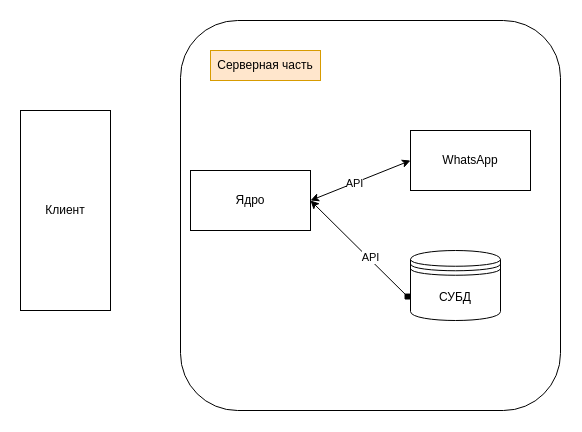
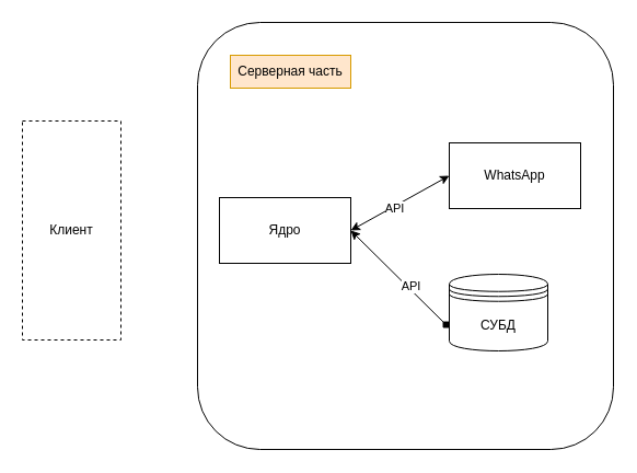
- <mxCell id="4" value="Ядро" style="whiteSpace=wrap;html=1;align=center;treeFolding=1;treeMoving=1;newEdgeStyle={&quot;edgeStyle&quot;:&quot;elbowEdgeStyle&quot;,&quot;startArrow&quot;:&quot;none&quot;,&quot;endArrow&quot;:&quot;none&quot;};" vertex="1" parent="1"><mxGeometry x="190" y="170" width="120" height="60" as="geometry" /></mxCell>
+ <mxCell id="4" value="Ядро" style="whiteSpace=wrap;html=1;align=center;treeFolding=1;treeMoving=1;newEdgeStyle={&quot;edgeStyle&quot;:&quot;elbowEdgeStyle&quot;,&quot;startArrow&quot;:&quot;none&quot;,&quot;endArrow&quot;:&quot;none&quot;};" vertex="1" parent="1"><mxGeometry x="200" y="180" width="120" height="60" as="geometry" /></mxCell>
- <mxCell id="5" value="Клиент" style="whiteSpace=wrap;html=1;align=center;treeFolding=1;treeMoving=1;newEdgeStyle={&quot;edgeStyle&quot;:&quot;elbowEdgeStyle&quot;,&quot;startArrow&quot;:&quot;none&quot;,&quot;endArrow&quot;:&quot;none&quot;};" vertex="1" parent="1"><mxGeometry x="20" y="110" width="90" height="200" as="geometry" /></mxCell>
+ <mxCell id="5" value="Клиент" style="whiteSpace=wrap;html=1;align=center;treeFolding=1;treeMoving=1;newEdgeStyle={&quot;edgeStyle&quot;:&quot;elbowEdgeStyle&quot;,&quot;startArrow&quot;:&quot;none&quot;,&quot;endArrow&quot;:&quot;none&quot;};dashed=1;" vertex="1" parent="1"><mxGeometry x="20" y="110" width="90" height="200" as="geometry" /></mxCell>
